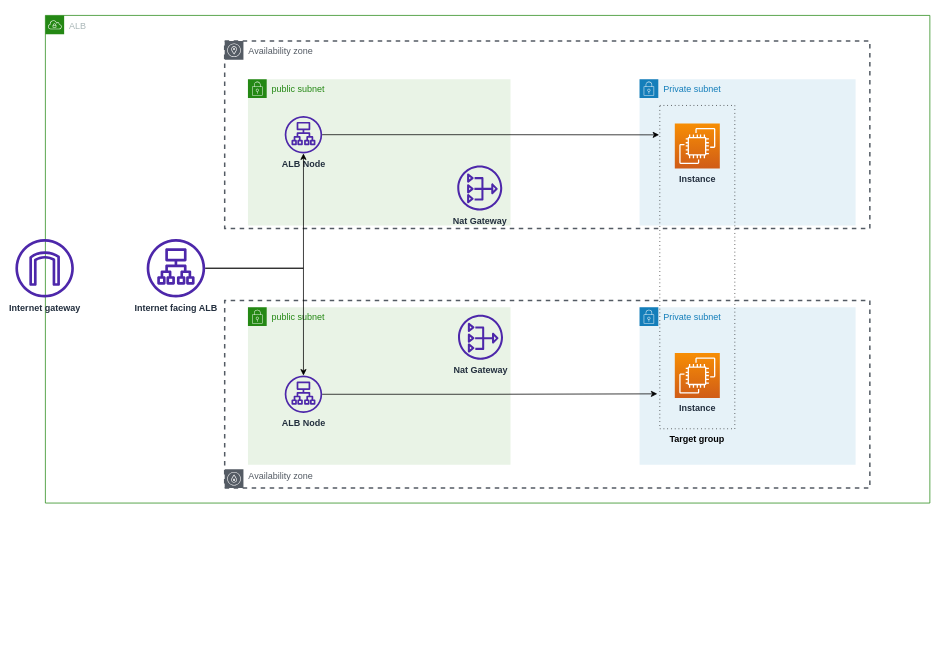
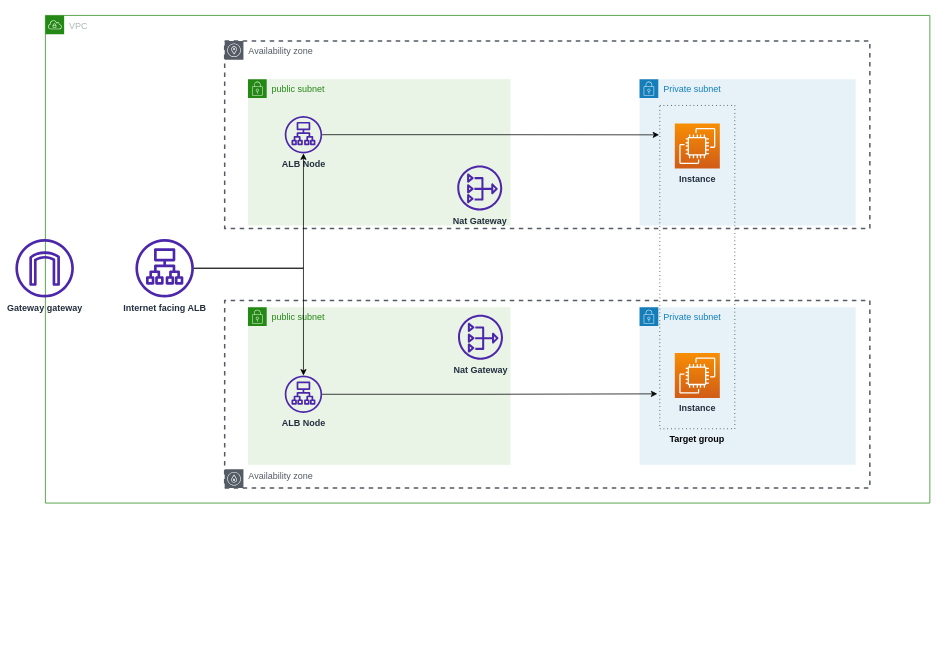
- <mxCell id="4" value="ALB" style="points=[[0,0],[0.25,0],[0.5,0],[0.75,0],[1,0],[1,0.25],[1,0.5],[1,0.75],[1,1],[0.75,1],[0.5,1],[0.25,1],[0,1],[0,0.75],[0,0.5],[0,0.25]];outlineConnect=0;gradientColor=none;html=1;whiteSpace=wrap;fontSize=12;fontStyle=0;container=1;pointerEvents=0;collapsible=0;recursiveResize=0;shape=mxgraph.aws4.group;grIcon=mxgraph.aws4.group_vpc;strokeColor=#248814;fillColor=none;verticalAlign=top;align=left;spacingLeft=30;fontColor=#AAB7B8;dashed=0;" parent="1" vertex="1"><mxGeometry x="60" y="20" width="1179" height="650" as="geometry" /></mxCell>
+ <mxCell id="4" value="VPC" style="points=[[0,0],[0.25,0],[0.5,0],[0.75,0],[1,0],[1,0.25],[1,0.5],[1,0.75],[1,1],[0.75,1],[0.5,1],[0.25,1],[0,1],[0,0.75],[0,0.5],[0,0.25]];outlineConnect=0;gradientColor=none;html=1;whiteSpace=wrap;fontSize=12;fontStyle=0;container=1;pointerEvents=0;collapsible=0;recursiveResize=0;shape=mxgraph.aws4.group;grIcon=mxgraph.aws4.group_vpc;strokeColor=#248814;fillColor=none;verticalAlign=top;align=left;spacingLeft=30;fontColor=#AAB7B8;dashed=0;" parent="1" vertex="1"><mxGeometry x="60" y="20" width="1179" height="650" as="geometry" /></mxCell>
- <mxCell id="13" value="&lt;b&gt;Internet facing ALB&lt;/b&gt;" style="sketch=0;outlineConnect=0;fontColor=#232F3E;gradientColor=none;fillColor=#4D27AA;strokeColor=none;dashed=0;verticalLabelPosition=bottom;verticalAlign=top;align=center;html=1;fontSize=12;fontStyle=0;aspect=fixed;pointerEvents=1;shape=mxgraph.aws4.application_load_balancer;" parent="4" vertex="1"><mxGeometry x="135" y="298" width="78" height="78" as="geometry" /></mxCell>
+ <mxCell id="13" value="&lt;b&gt;Internet facing ALB&lt;/b&gt;" style="sketch=0;outlineConnect=0;fontColor=#232F3E;gradientColor=none;fillColor=#4D27AA;strokeColor=none;dashed=0;verticalLabelPosition=bottom;verticalAlign=top;align=center;html=1;fontSize=12;fontStyle=0;aspect=fixed;pointerEvents=1;shape=mxgraph.aws4.application_load_balancer;" parent="4" vertex="1"><mxGeometry x="120" y="298" width="78" height="78" as="geometry" /></mxCell>
- <mxCell id="14" value="&lt;b&gt;Internet gateway&lt;/b&gt;" style="sketch=0;outlineConnect=0;fontColor=#232F3E;gradientColor=none;fillColor=#4D27AA;strokeColor=none;dashed=0;verticalLabelPosition=bottom;verticalAlign=top;align=center;html=1;fontSize=12;fontStyle=0;aspect=fixed;pointerEvents=1;shape=mxgraph.aws4.internet_gateway;" parent="4" vertex="1"><mxGeometry x="-40" y="298" width="78" height="78" as="geometry" /></mxCell>
+ <mxCell id="14" value="&lt;b&gt;Gateway gateway&lt;/b&gt;" style="sketch=0;outlineConnect=0;fontColor=#232F3E;gradientColor=none;fillColor=#4D27AA;strokeColor=none;dashed=0;verticalLabelPosition=bottom;verticalAlign=top;align=center;html=1;fontSize=12;fontStyle=0;aspect=fixed;pointerEvents=1;shape=mxgraph.aws4.internet_gateway;" parent="4" vertex="1"><mxGeometry x="-40" y="298" width="78" height="78" as="geometry" /></mxCell>
